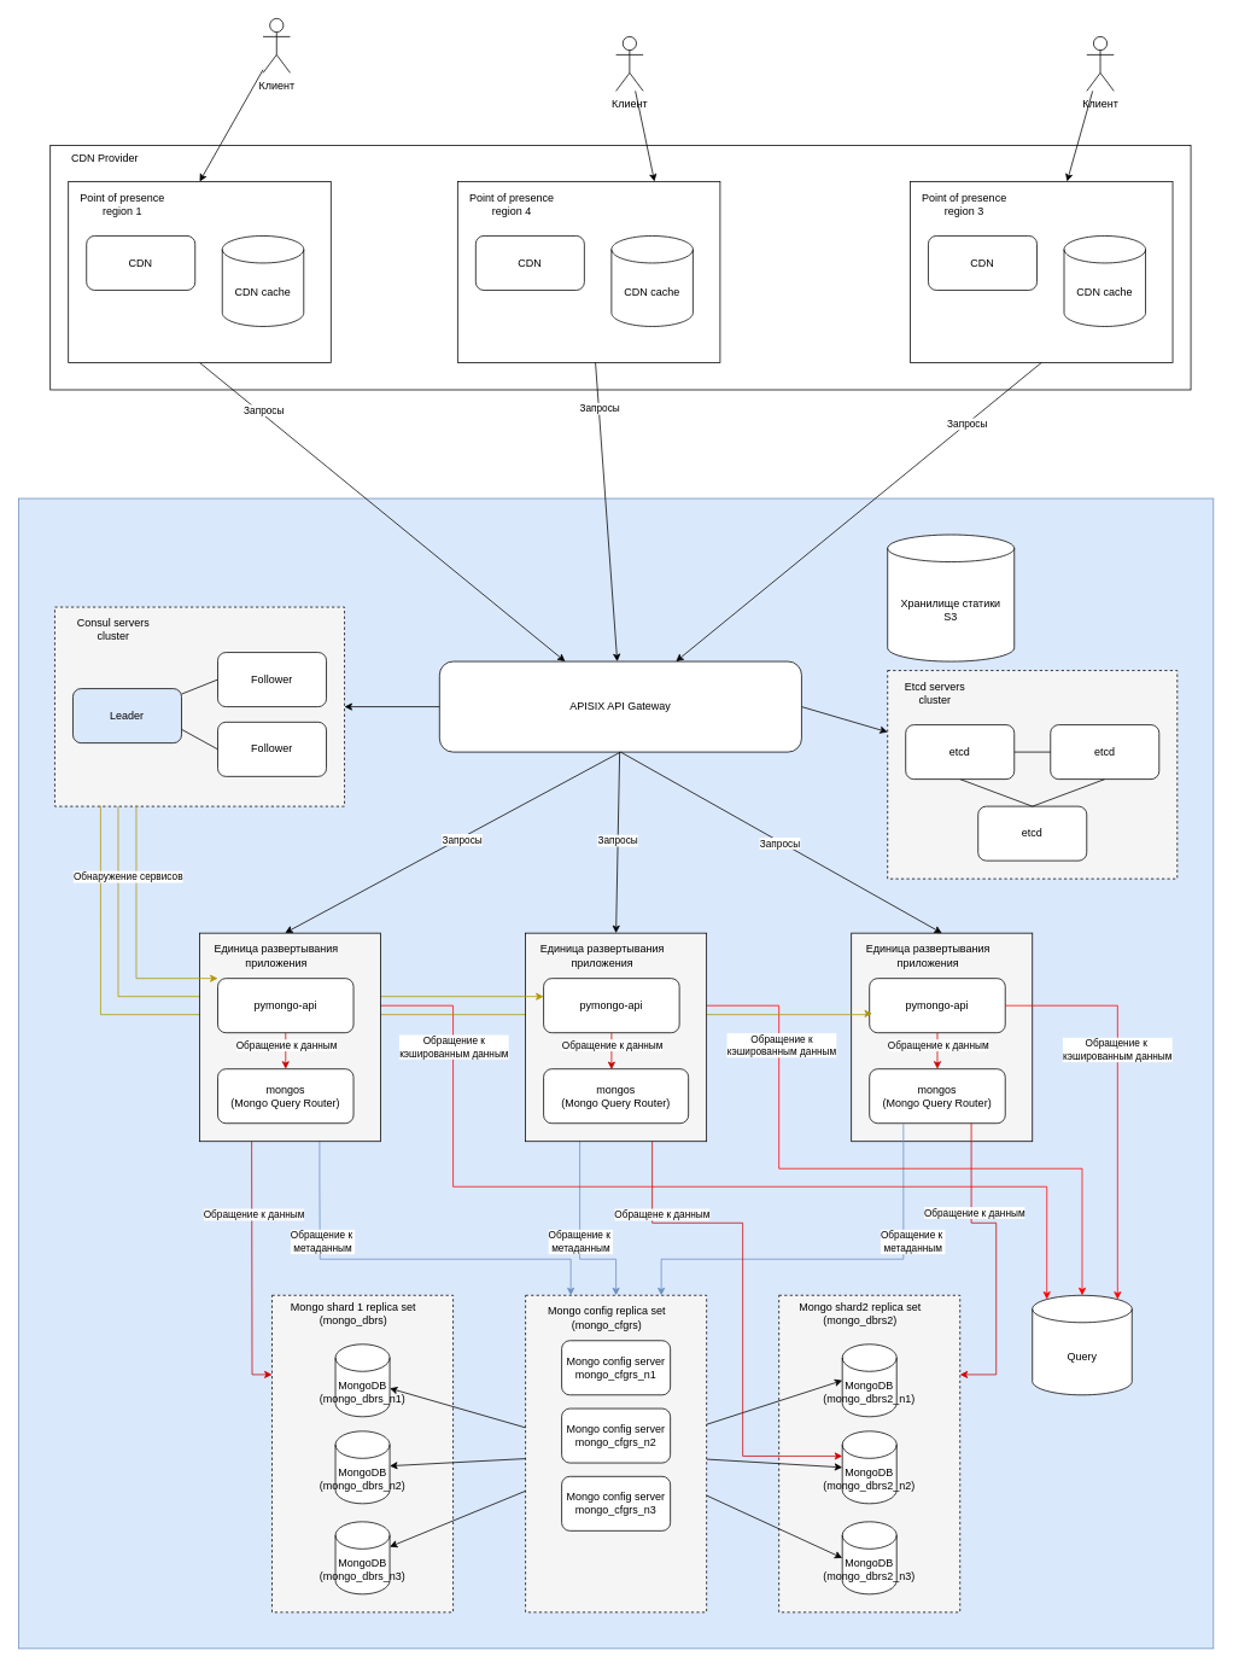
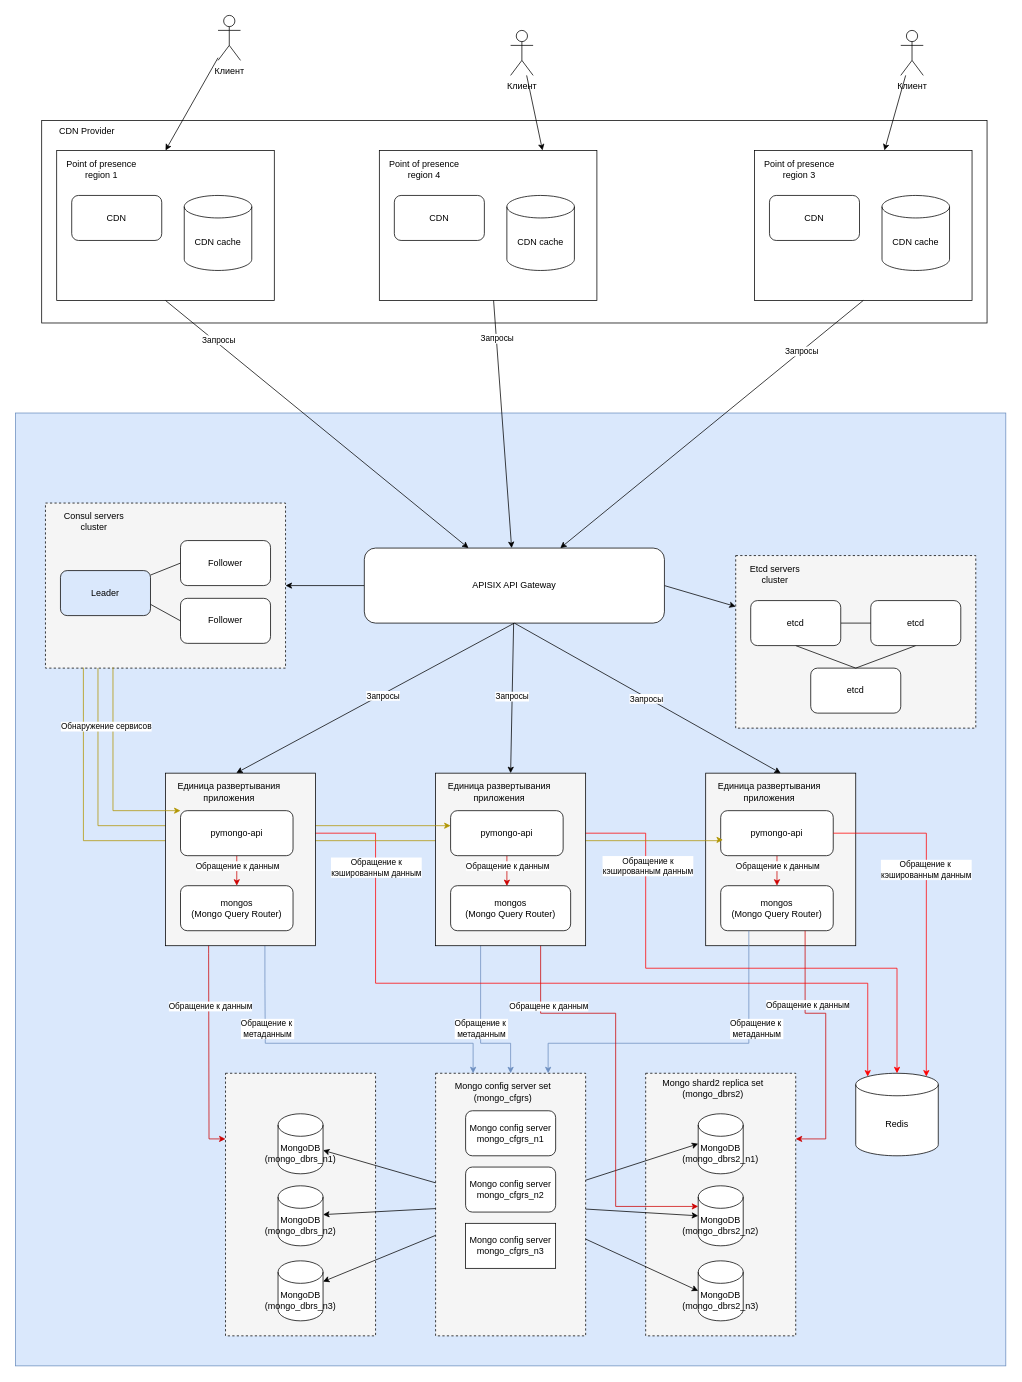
- <mxCell id="82" value="&lt;div&gt;Хранилище статики&lt;/div&gt;&lt;div&gt;S3 &lt;/div&gt;" style="shape=cylinder3;whiteSpace=wrap;html=1;boundedLbl=1;backgroundOutline=1;size=15;" vertex="1" parent="1"><mxGeometry x="980" y="590" width="140" height="140" as="geometry" /></mxCell>
- <mxCell id="71" value="&lt;p&gt;Mongo shard 1 replica set (mongo_dbrs)&lt;/p&gt;" style="text;html=1;align=center;verticalAlign=middle;whiteSpace=wrap;rounded=0;" vertex="1" parent="1"><mxGeometry y="1430" width="180" height="40" as="geometry" x="300" /></mxCell>
- <mxCell id="11" value="Mongo config replica set (mongo_cfgrs)" style="text;html=1;align=center;verticalAlign=middle;whiteSpace=wrap;rounded=0;" vertex="1" parent="5"><mxGeometry x="10" y="10" width="160" height="30" as="geometry" /></mxCell>
+ <mxCell id="11" value="Mongo config server set (mongo_cfgrs)" style="text;html=1;align=center;verticalAlign=middle;whiteSpace=wrap;rounded=0;" vertex="1" parent="5"><mxGeometry x="10" y="10" width="160" height="30" as="geometry" /></mxCell>
- <mxCell id="24" value="Query" style="shape=cylinder3;whiteSpace=wrap;html=1;boundedLbl=1;backgroundOutline=1;size=15;" vertex="1" parent="1"><mxGeometry x="1140" y="1430" width="110" height="110" as="geometry" /></mxCell>
+ <mxCell id="24" value="Redis" style="shape=cylinder3;whiteSpace=wrap;html=1;boundedLbl=1;backgroundOutline=1;size=15;" vertex="1" parent="1"><mxGeometry x="1140" y="1430" width="110" height="110" as="geometry" /></mxCell>
- <mxCell id="10" value="&lt;div&gt;Mongo config server&lt;/div&gt;&lt;div&gt;mongo_cfgrs_n3&lt;br&gt;&lt;/div&gt;" style="rounded=1;whiteSpace=wrap;html=1;" vertex="1" parent="7"><mxGeometry y="150" width="120" height="60" as="geometry" /></mxCell>
+ <mxCell id="10" value="&lt;div&gt;Mongo config server&lt;/div&gt;&lt;div&gt;mongo_cfgrs_n3&lt;br&gt;&lt;/div&gt;" style="whiteSpace=wrap;html=1;rounded=0;" vertex="1" parent="7"><mxGeometry y="150" width="120" height="60" as="geometry" /></mxCell>
